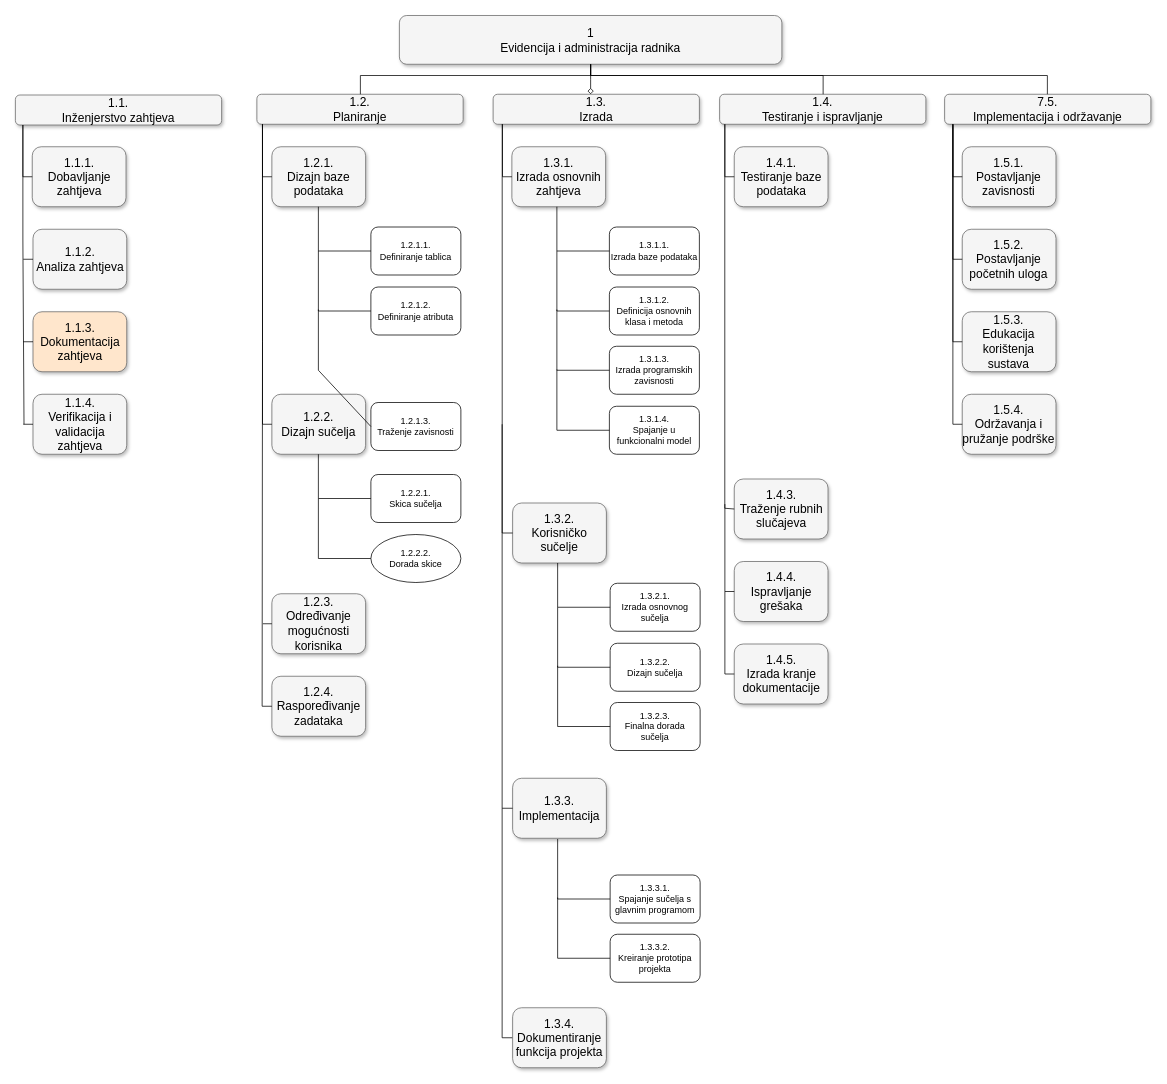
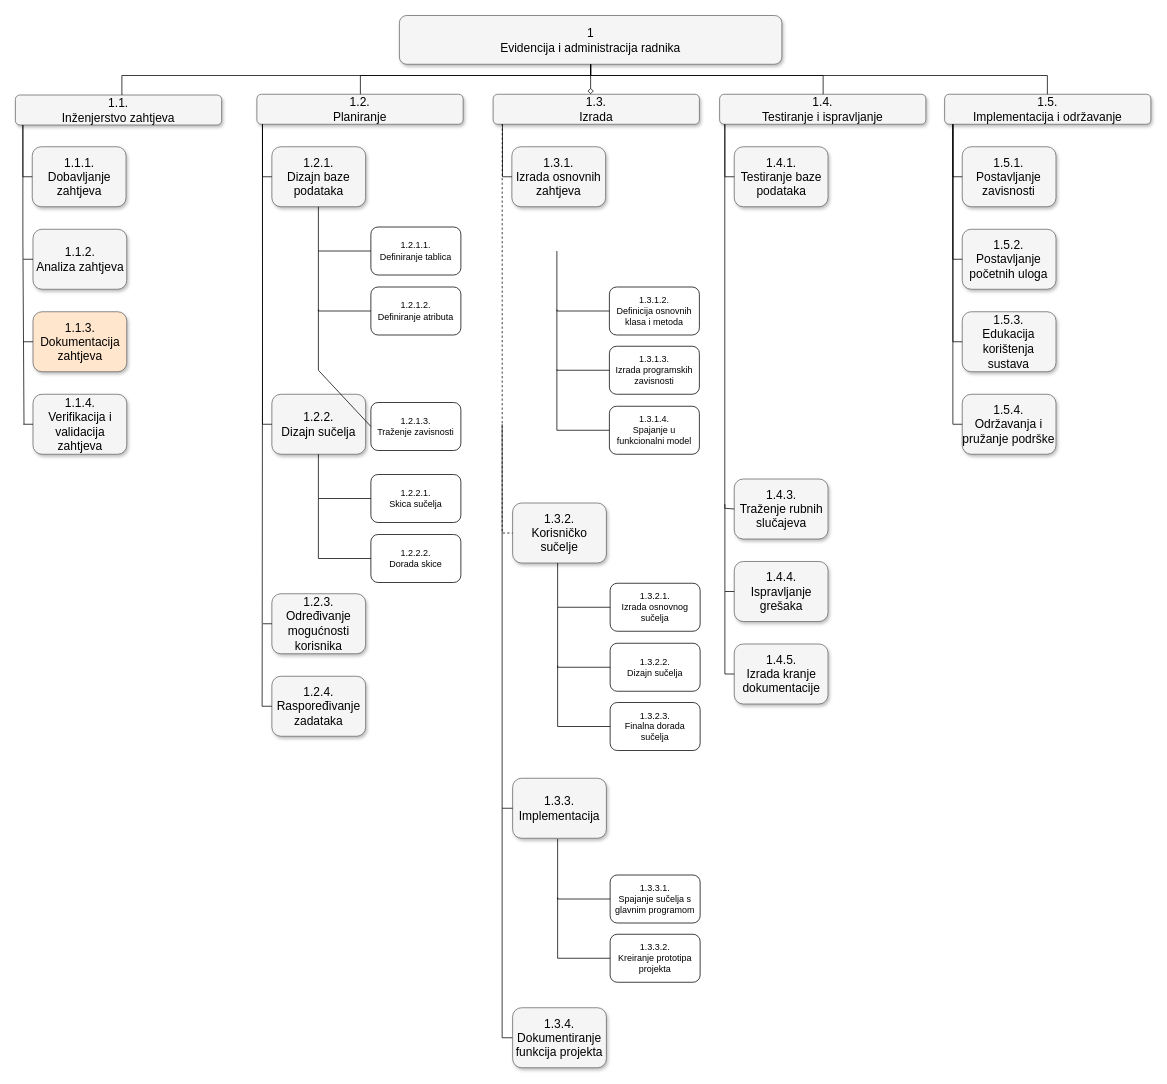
+ <mxCell id="21" style="edgeStyle=orthogonalEdgeStyle;html=1;startSize=6;endFill=0;endSize=6;strokeWidth=1;fontSize=16;rounded=0;endArrow=none;exitX=0.5;exitY=1;" parent="1" source="2" target="5" edge="1"><mxGeometry relative="1" as="geometry"><Array as="points"><mxPoint x="787" y="100" /><mxPoint x="162" y="100" /></Array></mxGeometry></mxCell>
- <mxCell id="7" value="7.5.&lt;br&gt;Implementacija i održavanje" style="whiteSpace=wrap;html=1;rounded=1;shadow=1;strokeWidth=1;fontSize=16;align=center;fillColor=#f5f5f5;strokeColor=#666666;" parent="1" vertex="1"><mxGeometry x="1259" y="125" width="275" height="40" as="geometry" /></mxCell>
+ <mxCell id="7" value="1.5.&lt;br&gt;Implementacija i održavanje" style="whiteSpace=wrap;html=1;rounded=1;shadow=1;strokeWidth=1;fontSize=16;align=center;fillColor=#f5f5f5;strokeColor=#666666;" parent="1" vertex="1"><mxGeometry x="1259" y="125" width="275" height="40" as="geometry" /></mxCell>
- <mxCell id="43" value="" style="endArrow=none;html=1;strokeColor=#000000;exitX=0.48;exitY=1;exitDx=0;exitDy=0;entryX=0;entryY=0.5;entryDx=0;entryDy=0;rounded=0;exitPerimeter=0;" parent="1" source="9" target="42" edge="1"><mxGeometry width="50" height="50" relative="1" as="geometry"><mxPoint x="784" y="361" as="sourcePoint" /><mxPoint x="834" y="311" as="targetPoint" /><Array as="points"><mxPoint x="742" y="334" /></Array></mxGeometry></mxCell>
- <mxCell id="42" value="1.3.1.1.&lt;br&gt;Izrada baze podataka" style="rounded=1;whiteSpace=wrap;html=1;" parent="1" vertex="1"><mxGeometry x="812" y="302" width="120" height="64" as="geometry" /></mxCell>
- <mxCell id="72" style="edgeStyle=orthogonalEdgeStyle;html=1;startSize=6;endFill=0;endSize=6;strokeWidth=1;fontSize=16;rounded=0;endArrow=none;entryX=0;entryY=0.5;entryDx=0;entryDy=0;exitX=0.044;exitY=0.993;exitDx=0;exitDy=0;exitPerimeter=0;" edge="1" parent="1" source="4" target="48"><mxGeometry relative="1" as="geometry"><Array as="points"><mxPoint x="669" y="710" /></Array><mxPoint x="670.491" y="348" as="sourcePoint" /><mxPoint x="683" y="418" as="targetPoint" /></mxGeometry></mxCell>
+ <mxCell id="72" style="edgeStyle=orthogonalEdgeStyle;html=1;startSize=6;endFill=0;endSize=6;strokeWidth=1;fontSize=16;rounded=0;endArrow=none;entryX=0;entryY=0.5;entryDx=0;entryDy=0;exitX=0.044;exitY=0.993;exitDx=0;exitDy=0;exitPerimeter=0;dashed=1;" edge="1" parent="1" source="4" target="48"><mxGeometry relative="1" as="geometry"><Array as="points"><mxPoint x="669" y="710" /></Array><mxPoint x="670.491" y="348" as="sourcePoint" /><mxPoint x="683" y="418" as="targetPoint" /></mxGeometry></mxCell>
- <mxCell id="70" value="1.2.2.2.&lt;br&gt;Dorada skice" style="ellipse;whiteSpace=wrap;html=1;" vertex="1" parent="1"><mxGeometry x="494" y="712" width="120" height="64" as="geometry" /></mxCell>
+ <mxCell id="70" value="1.2.2.2.&lt;br&gt;Dorada skice" style="rounded=1;whiteSpace=wrap;html=1;" vertex="1" parent="1"><mxGeometry x="494" y="712" width="120" height="64" as="geometry" /></mxCell>
